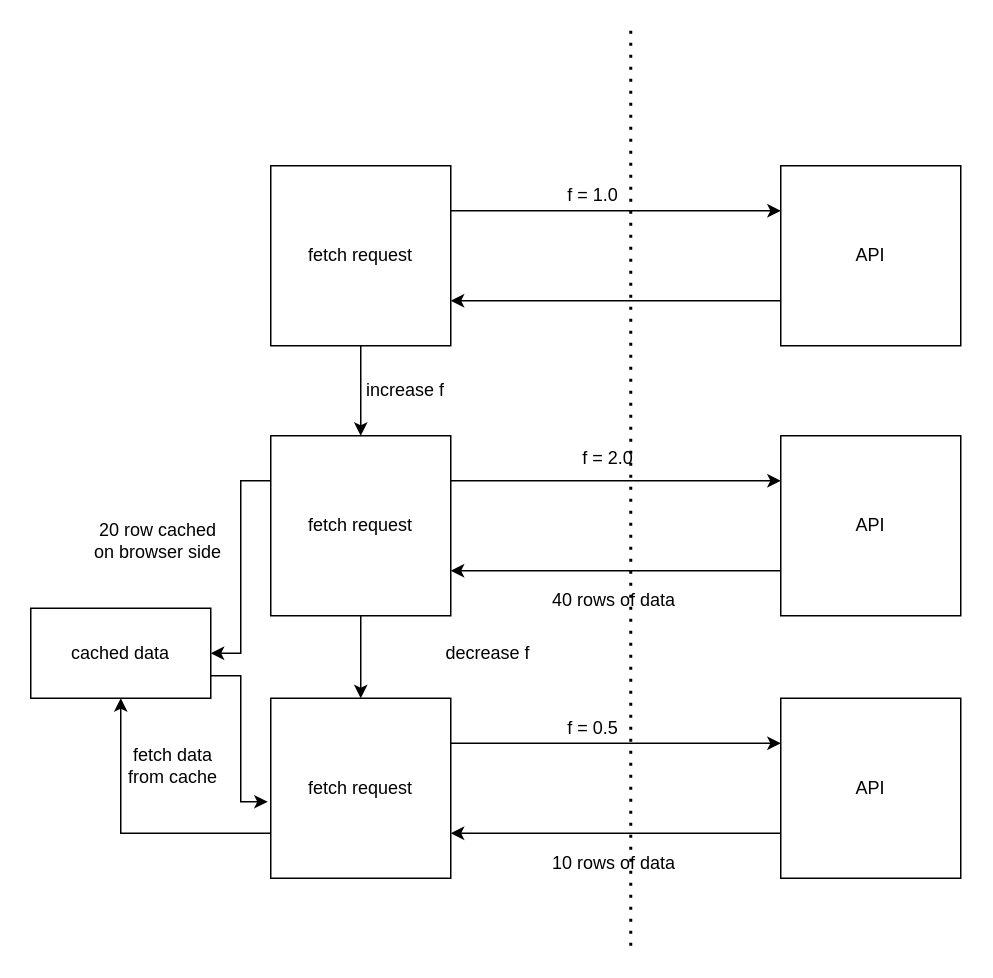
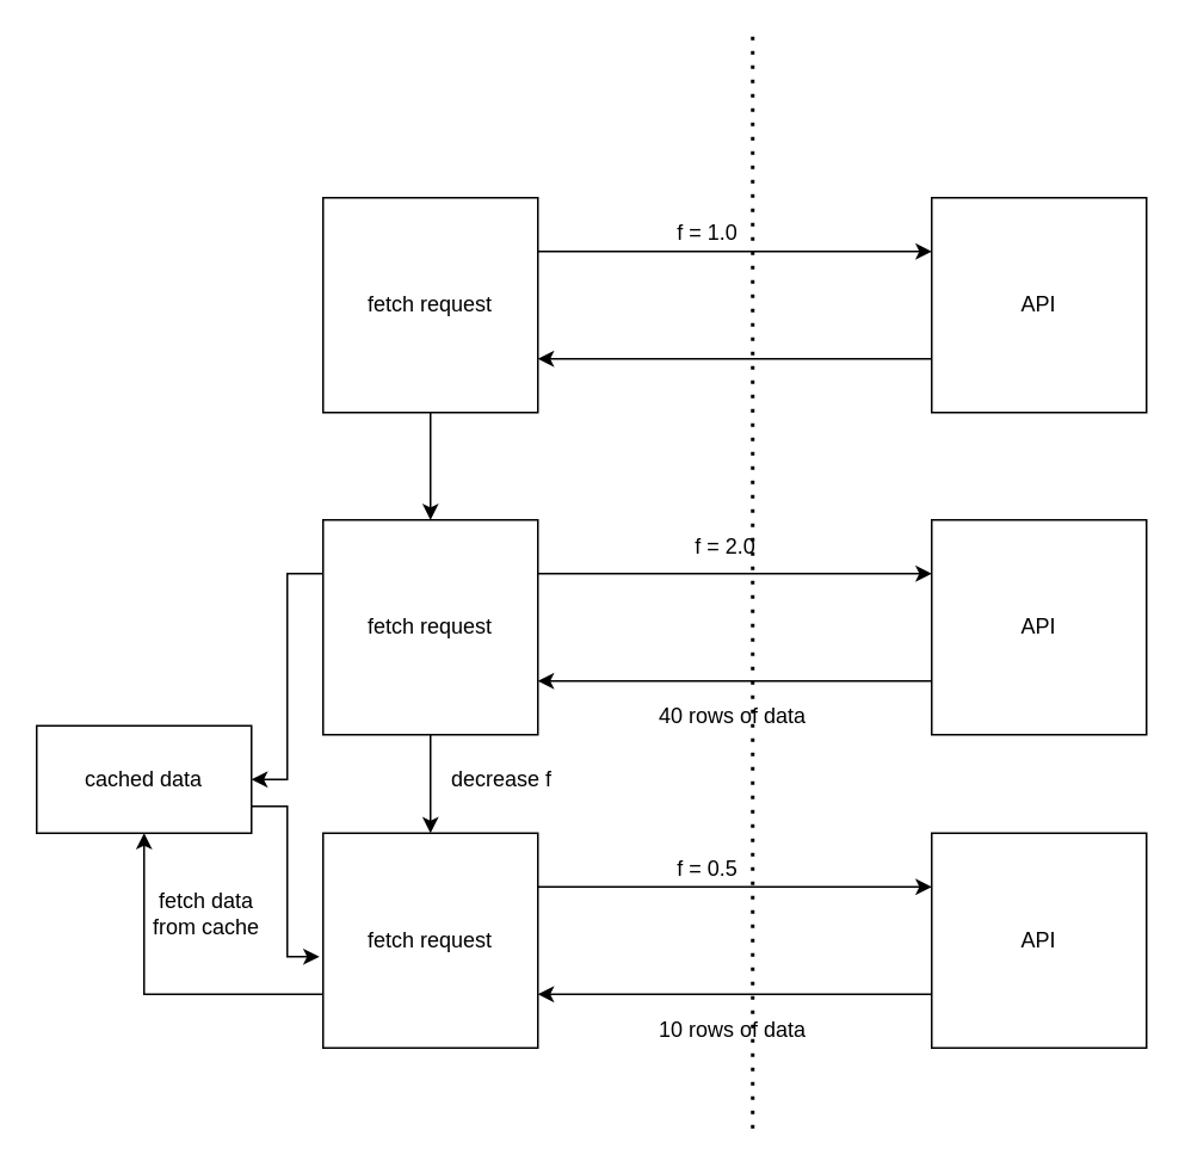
- <mxCell id="16" value="increase f" style="text;html=1;strokeColor=none;fillColor=none;align=center;verticalAlign=middle;whiteSpace=wrap;rounded=0;" vertex="1" parent="1"><mxGeometry x="240" y="250" width="60" height="20" as="geometry" /></mxCell>
- <mxCell id="27" value="20 row cached on browser side " style="text;html=1;strokeColor=none;fillColor=none;align=center;verticalAlign=middle;whiteSpace=wrap;rounded=0;" vertex="1" parent="1"><mxGeometry x="60" y="350" width="90" height="20" as="geometry" /></mxCell>
- <mxCell id="29" value="decrease f" style="text;html=1;strokeColor=none;fillColor=none;align=center;verticalAlign=middle;whiteSpace=wrap;rounded=0;" vertex="1" parent="1"><mxGeometry x="295" y="425" width="60" height="20" as="geometry" /></mxCell>
+ <mxCell id="29" value="decrease f" style="text;html=1;strokeColor=none;fillColor=none;align=center;verticalAlign=middle;whiteSpace=wrap;rounded=0;" vertex="1" parent="1"><mxGeometry x="250" y="425" width="60" height="20" as="geometry" /></mxCell>
